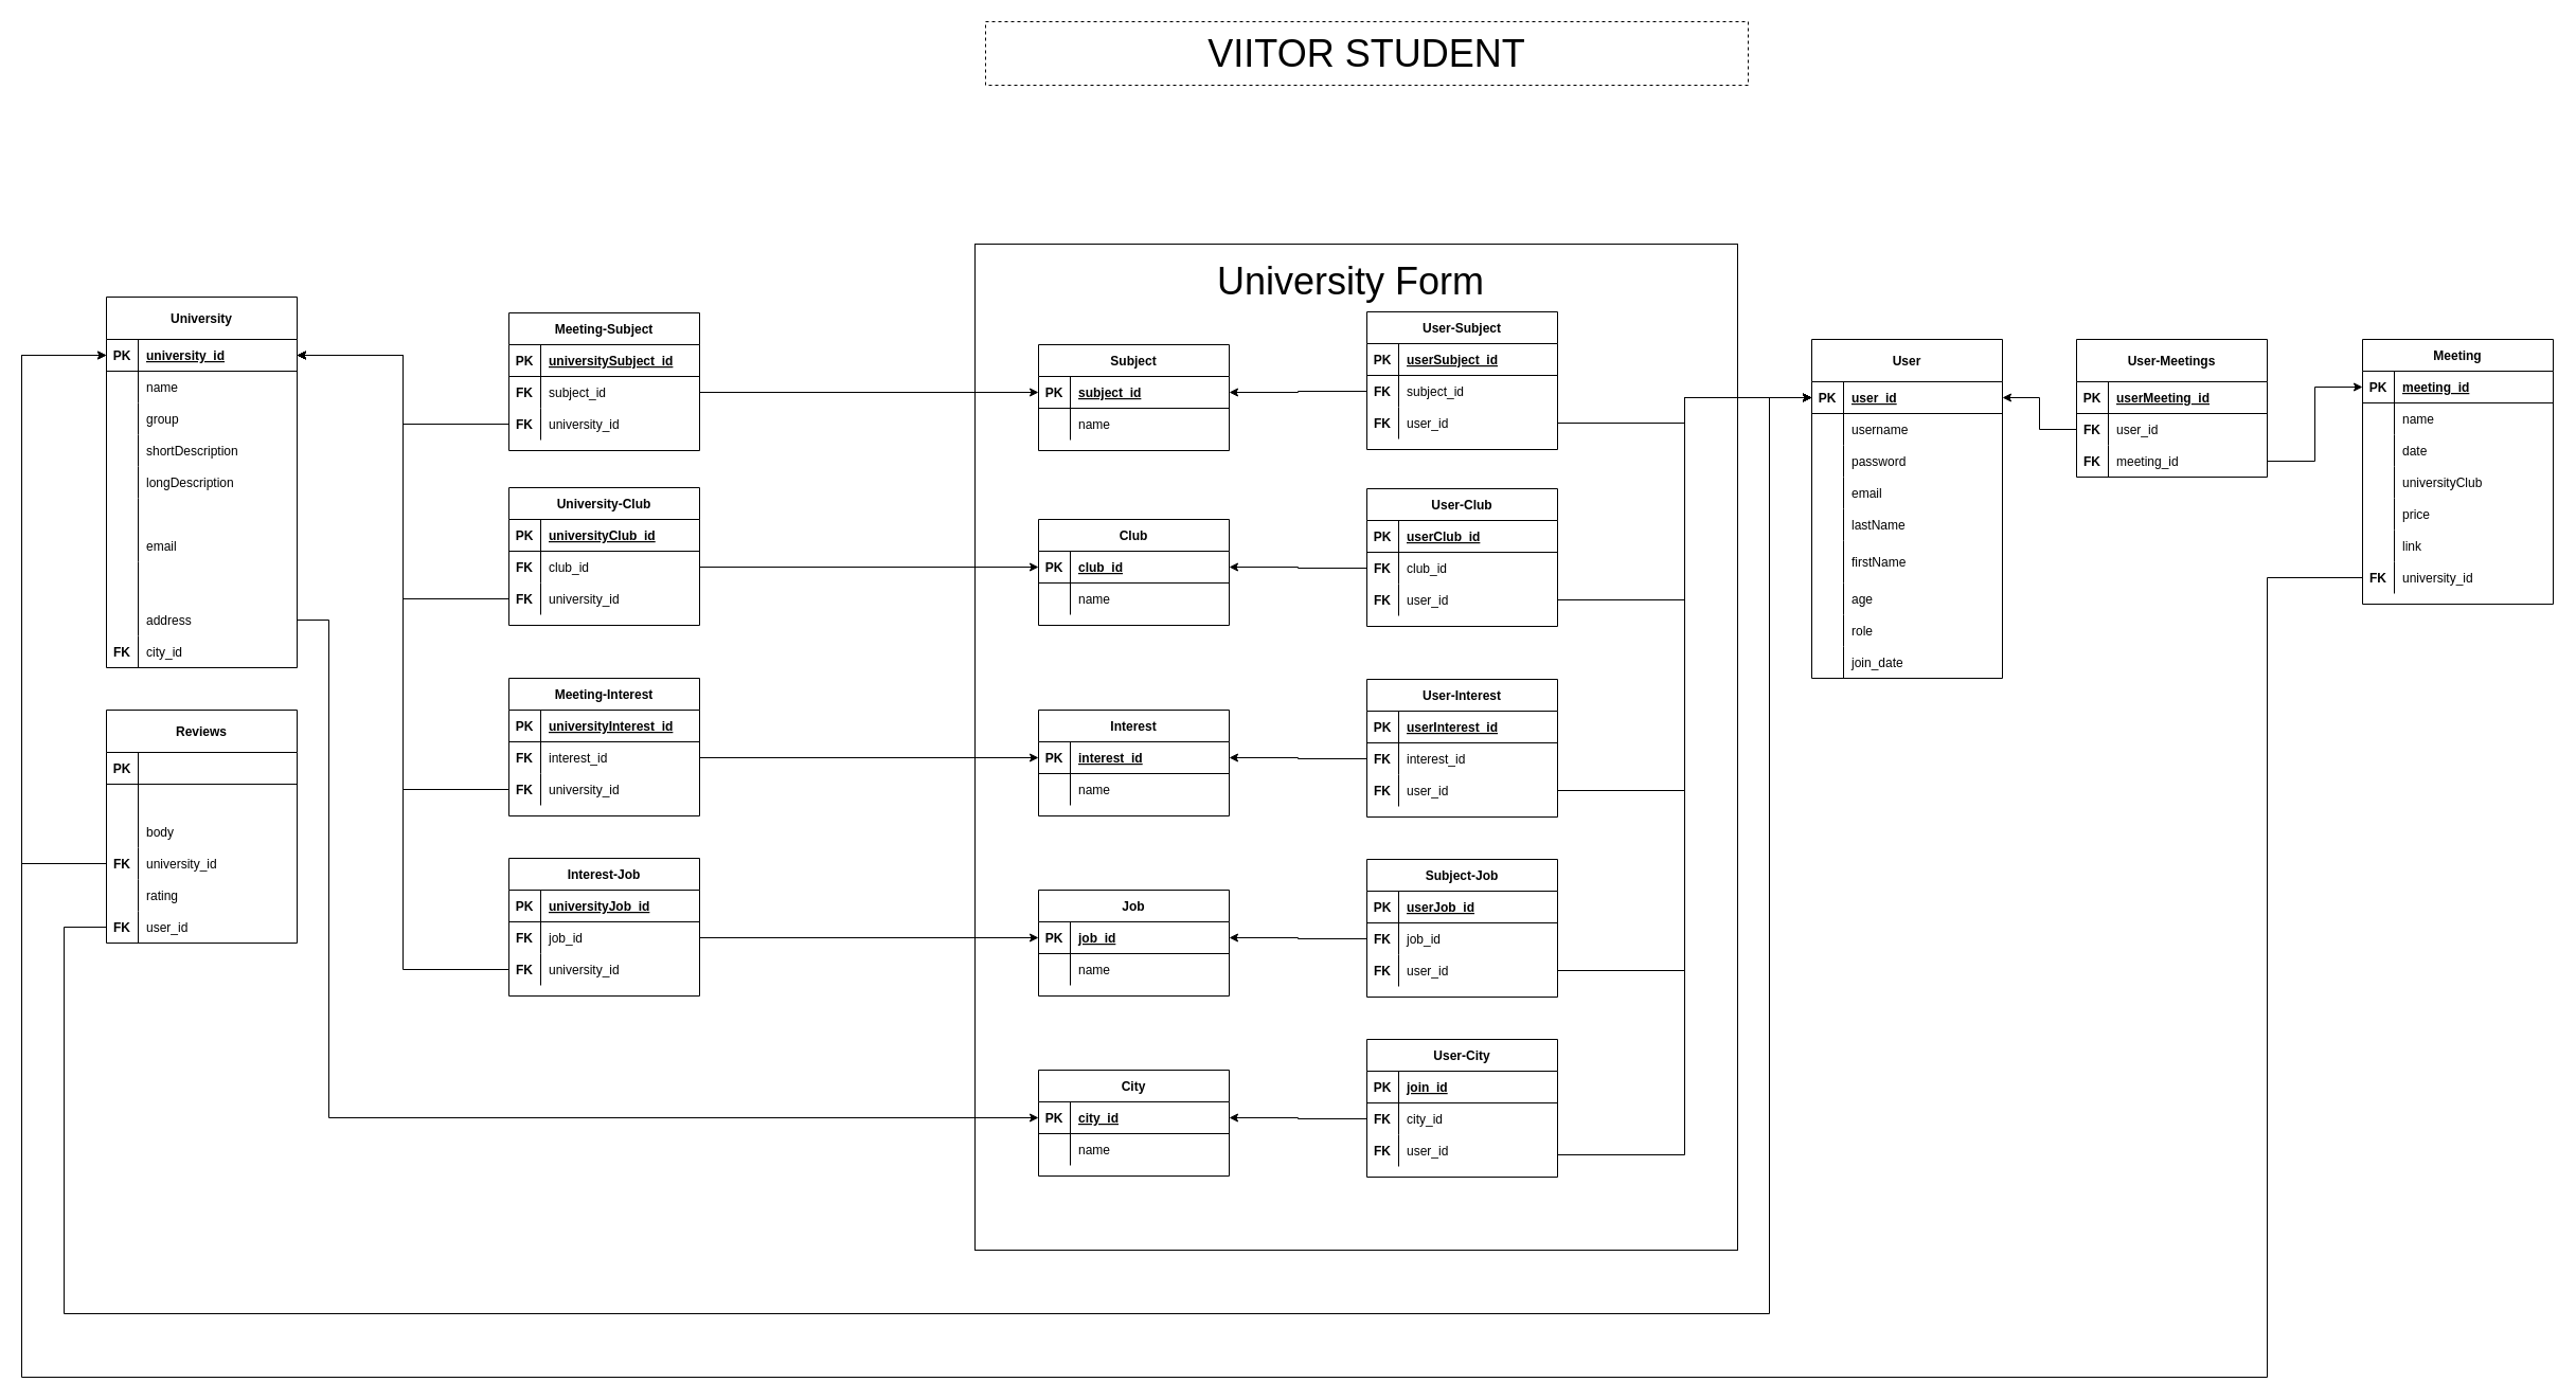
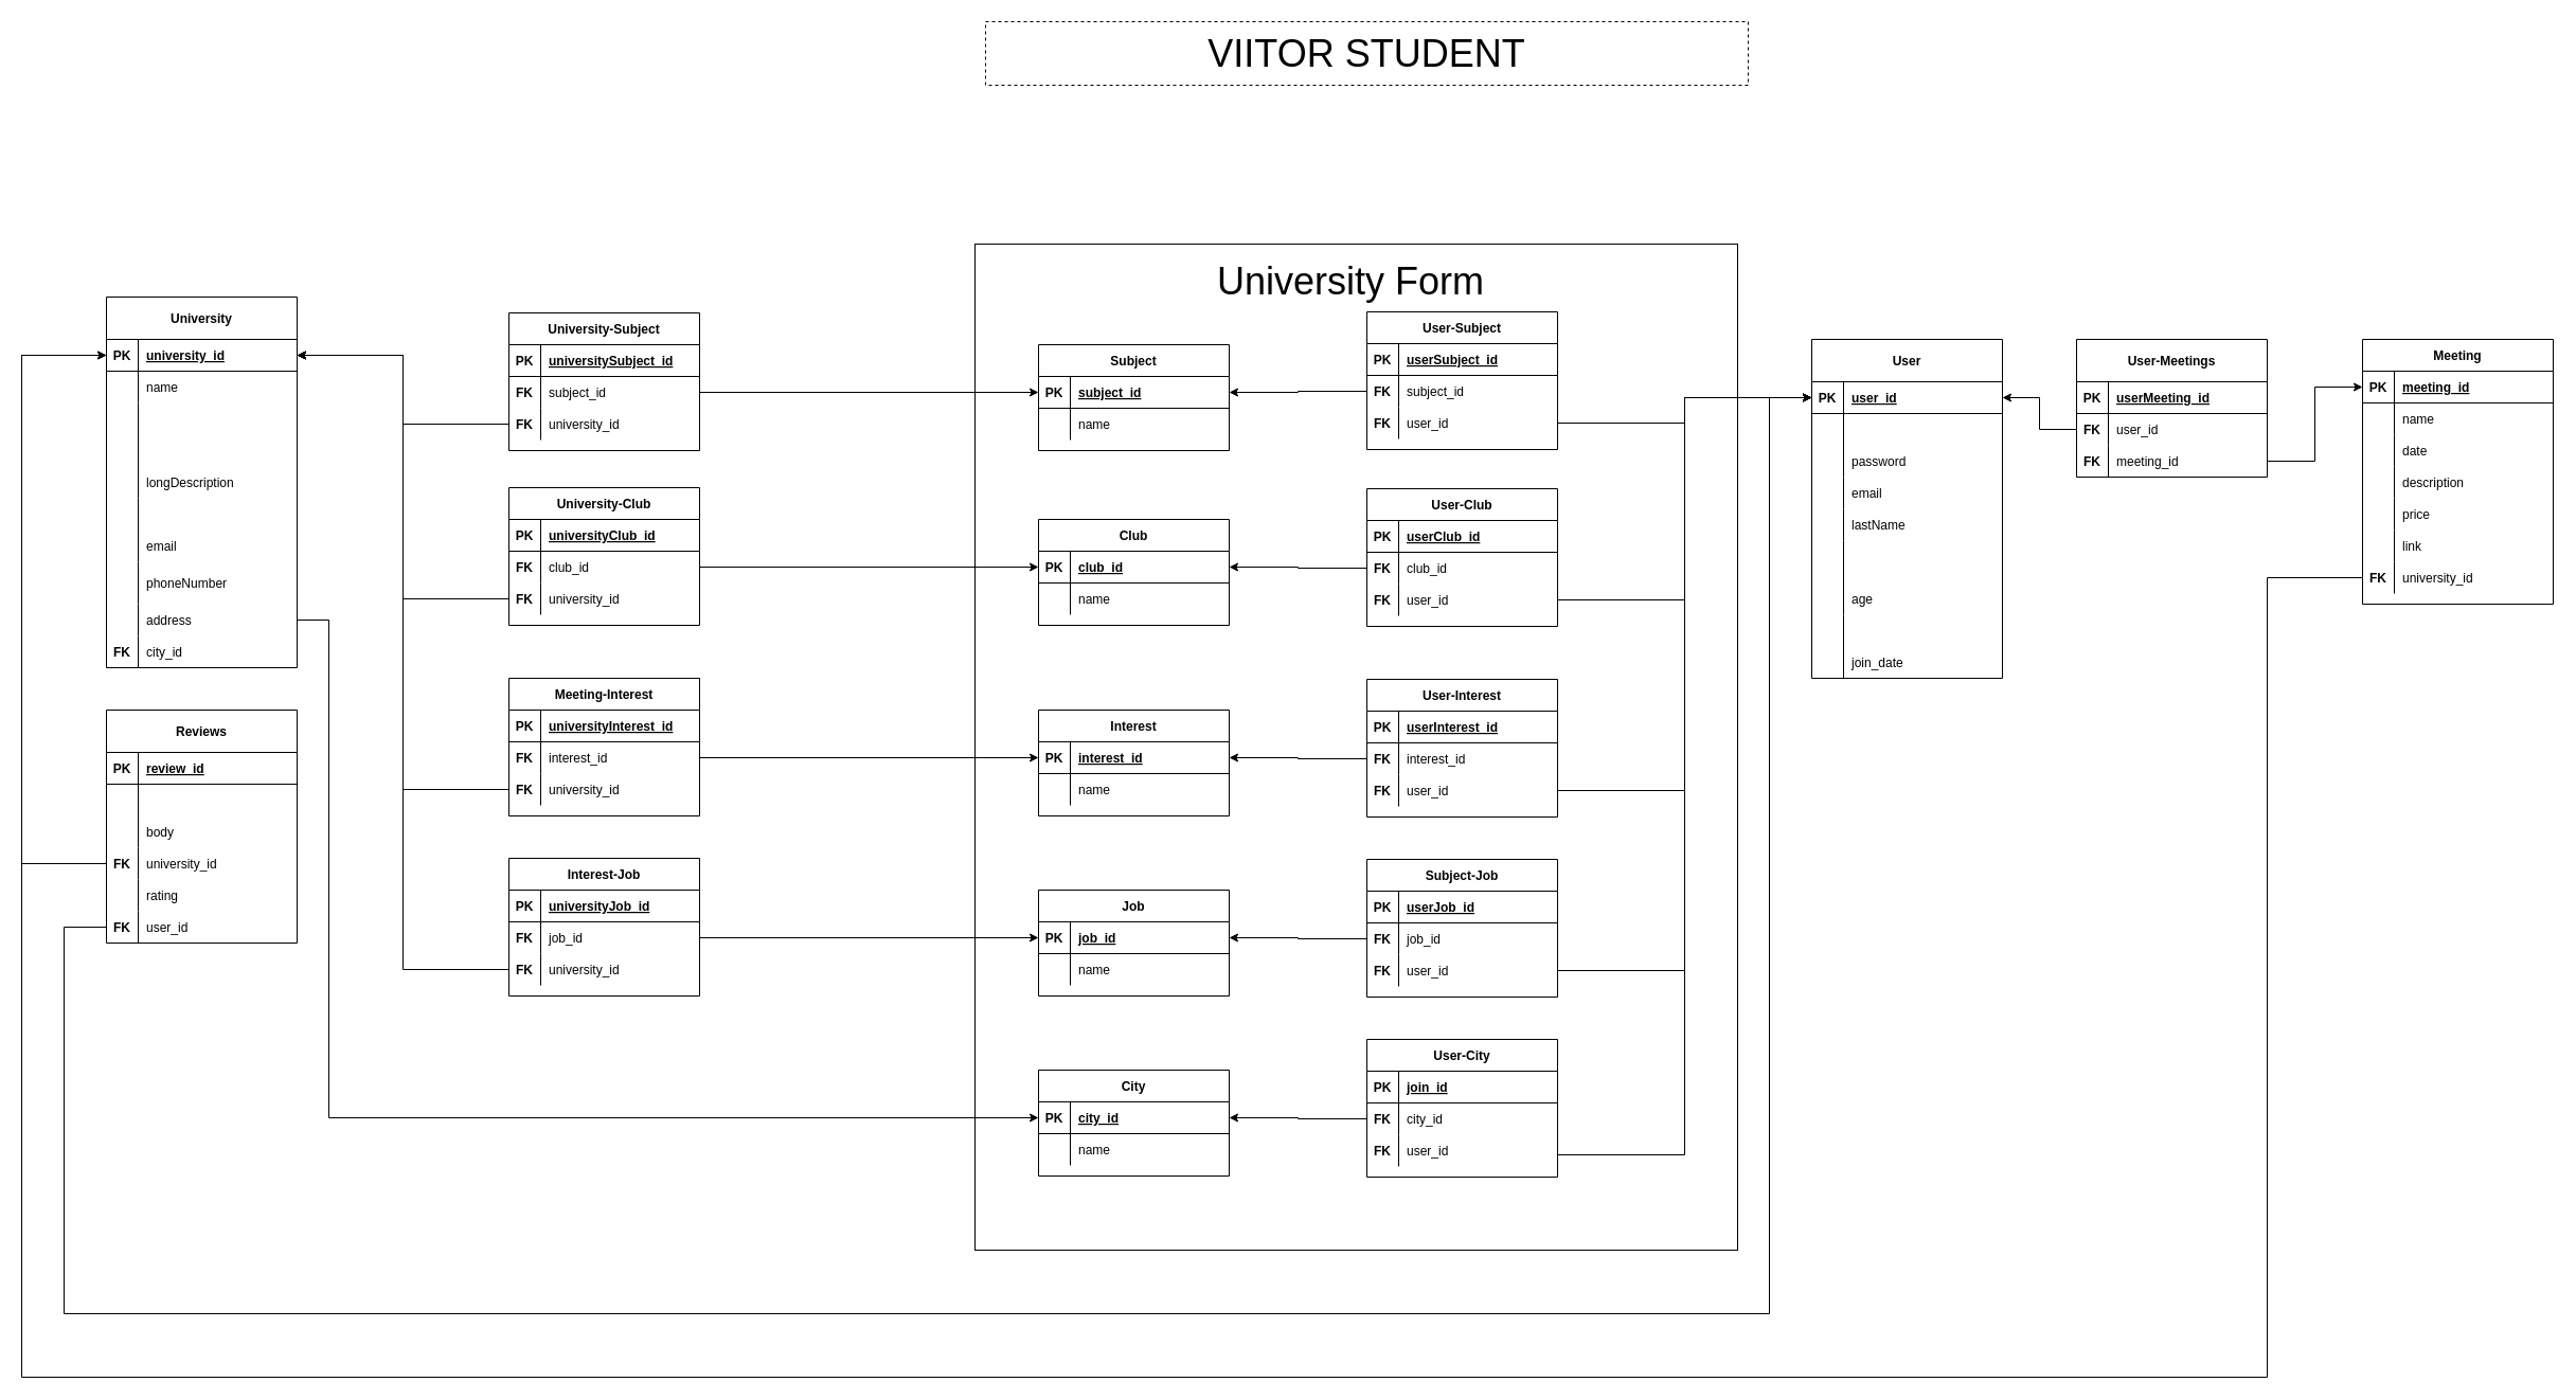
- <mxCell id="192" value="Meeting-Subject" style="shape=table;startSize=30;container=1;collapsible=1;childLayout=tableLayout;fixedRows=1;rowLines=0;fontStyle=1;align=center;resizeLast=1;" parent="1" vertex="1"><mxGeometry x="480" y="295" width="180" height="130" as="geometry"><mxRectangle x="-1210" y="5" width="140" height="30" as="alternateBounds" /></mxGeometry></mxCell>
+ <mxCell id="192" value="University-Subject" style="shape=table;startSize=30;container=1;collapsible=1;childLayout=tableLayout;fixedRows=1;rowLines=0;fontStyle=1;align=center;resizeLast=1;" parent="1" vertex="1"><mxGeometry x="480" y="295" width="180" height="130" as="geometry"><mxRectangle x="-1210" y="5" width="140" height="30" as="alternateBounds" /></mxGeometry></mxCell>
- <mxCell id="171" value="group" style="shape=partialRectangle;connectable=0;fillColor=none;top=0;left=0;bottom=0;right=0;align=left;spacingLeft=6;overflow=hidden;" parent="169" vertex="1"><mxGeometry x="30" width="150" height="30" as="geometry"><mxRectangle width="150" height="30" as="alternateBounds" /></mxGeometry></mxCell>
- <mxCell id="8" value="username" style="shape=partialRectangle;connectable=0;fillColor=none;top=0;left=0;bottom=0;right=0;align=left;spacingLeft=6;overflow=hidden;" parent="6" vertex="1"><mxGeometry x="30" width="150" height="30" as="geometry"><mxRectangle width="150" height="30" as="alternateBounds" /></mxGeometry></mxCell>
- <mxCell id="174" value="shortDescription" style="shape=partialRectangle;connectable=0;fillColor=none;top=0;left=0;bottom=0;right=0;align=left;spacingLeft=6;overflow=hidden;" parent="172" vertex="1"><mxGeometry x="30" width="150" height="30" as="geometry"><mxRectangle width="150" height="30" as="alternateBounds" /></mxGeometry></mxCell>
- <mxCell id="150" value="universityClub" style="shape=partialRectangle;connectable=0;fillColor=none;top=0;left=0;bottom=0;right=0;align=left;spacingLeft=6;overflow=hidden;" parent="148" vertex="1"><mxGeometry x="30" width="150" height="30" as="geometry"><mxRectangle width="150" height="30" as="alternateBounds" /></mxGeometry></mxCell>
+ <mxCell id="150" value="description" style="shape=partialRectangle;connectable=0;fillColor=none;top=0;left=0;bottom=0;right=0;align=left;spacingLeft=6;overflow=hidden;" parent="148" vertex="1"><mxGeometry x="30" width="150" height="30" as="geometry"><mxRectangle width="150" height="30" as="alternateBounds" /></mxGeometry></mxCell>
- <mxCell id="20" value="firstName" style="shape=partialRectangle;connectable=0;fillColor=none;top=0;left=0;bottom=0;right=0;align=left;spacingLeft=6;overflow=hidden;" parent="18" vertex="1"><mxGeometry x="30" width="150" height="40" as="geometry"><mxRectangle width="150" height="40" as="alternateBounds" /></mxGeometry></mxCell>
+ <mxCell id="185" value="phoneNumber" style="shape=partialRectangle;connectable=0;fillColor=none;top=0;left=0;bottom=0;right=0;align=left;spacingLeft=6;overflow=hidden;" parent="183" vertex="1"><mxGeometry x="30" width="150" height="40" as="geometry"><mxRectangle width="150" height="40" as="alternateBounds" /></mxGeometry></mxCell>
- <mxCell id="26" value="role" style="shape=partialRectangle;connectable=0;fillColor=none;top=0;left=0;bottom=0;right=0;align=left;spacingLeft=6;overflow=hidden;" parent="24" vertex="1"><mxGeometry x="30" width="150" height="30" as="geometry"><mxRectangle width="150" height="30" as="alternateBounds" /></mxGeometry></mxCell>
+ <mxCell id="245" value="review_id" style="shape=partialRectangle;connectable=0;fillColor=none;top=0;left=0;bottom=0;right=0;align=left;spacingLeft=6;fontStyle=5;overflow=hidden;" parent="243" vertex="1"><mxGeometry x="30.0" width="150.0" height="30" as="geometry"><mxRectangle width="150.0" height="30" as="alternateBounds" /></mxGeometry></mxCell>
